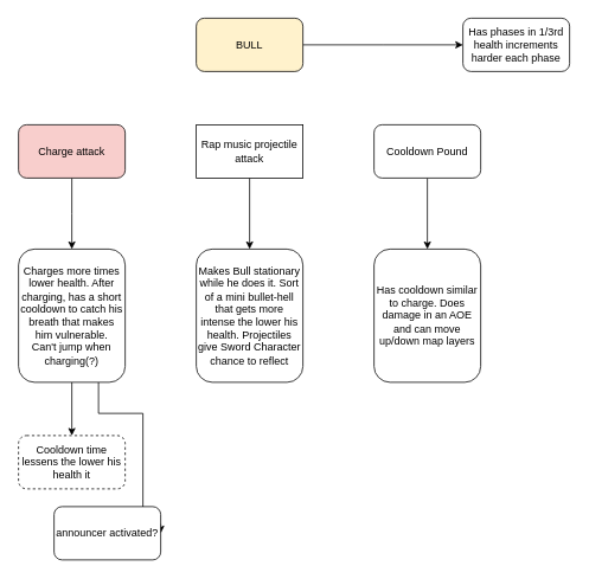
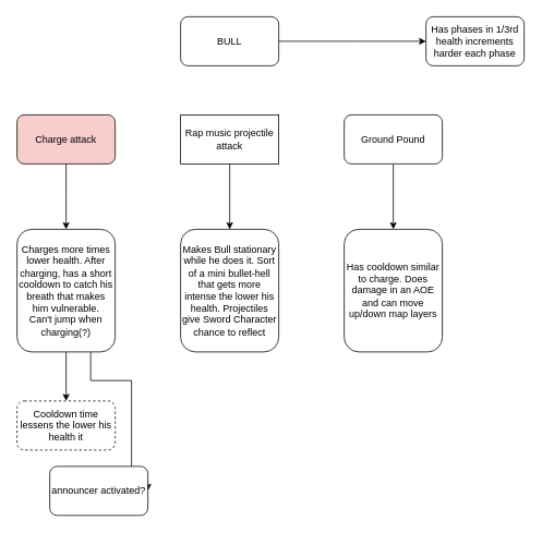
- <mxCell id="3" value="BULL" style="rounded=1;whiteSpace=wrap;html=1;fillColor=#fff2cc;" vertex="1" parent="1"><mxGeometry x="220" y="20" width="120" height="60" as="geometry" /></mxCell>
+ <mxCell id="3" value="BULL" style="rounded=1;whiteSpace=wrap;html=1;" vertex="1" parent="1"><mxGeometry x="220" y="20" width="120" height="60" as="geometry" /></mxCell>
- <mxCell id="9" value="Cooldown Pound" style="rounded=1;whiteSpace=wrap;html=1;" vertex="1" parent="1"><mxGeometry x="420" y="140" width="120" height="60" as="geometry" /></mxCell>
+ <mxCell id="9" value="Ground Pound" style="rounded=1;whiteSpace=wrap;html=1;" vertex="1" parent="1"><mxGeometry x="420" y="140" width="120" height="60" as="geometry" /></mxCell>
